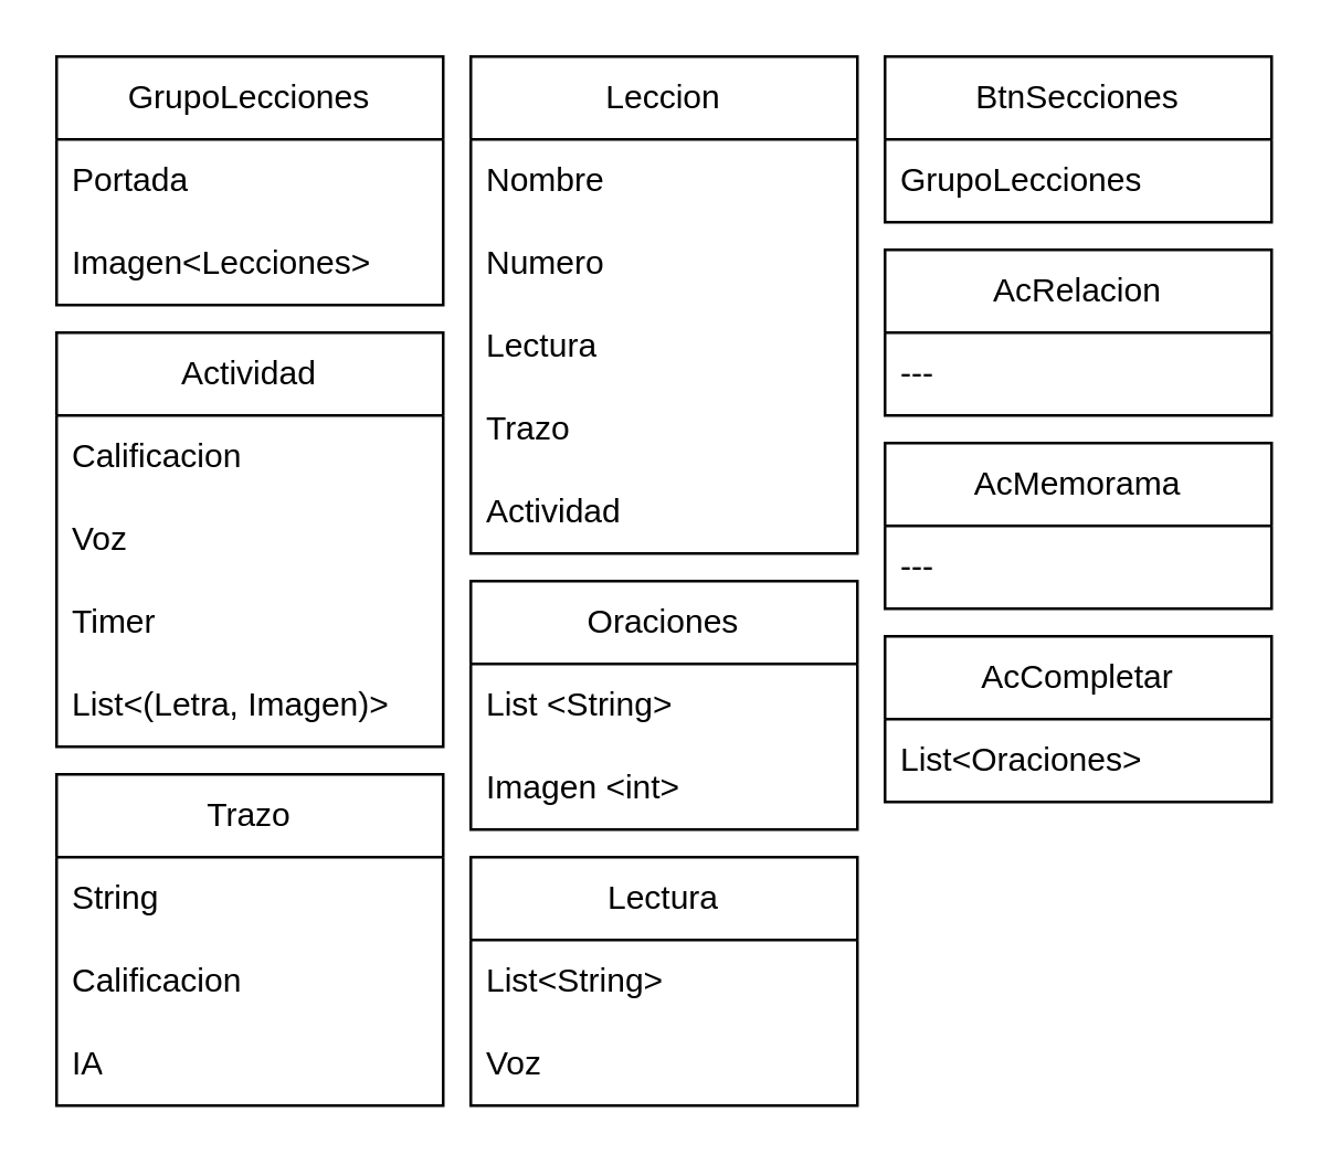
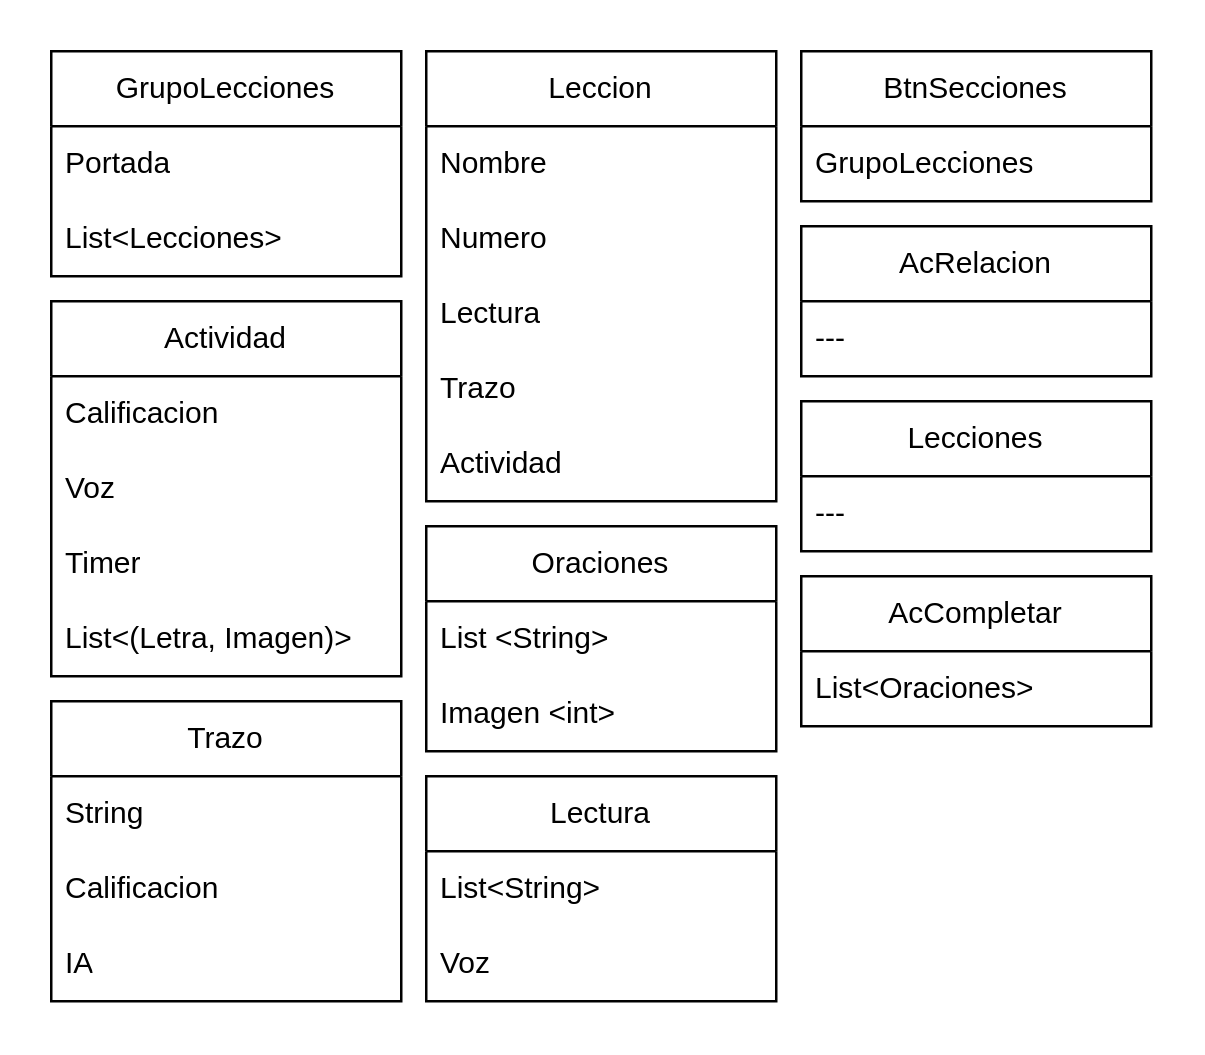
- <mxCell id="4" value="Imagen&amp;lt;Lecciones&amp;gt;" style="text;strokeColor=none;fillColor=none;align=left;verticalAlign=middle;spacingLeft=4;spacingRight=4;overflow=hidden;points=[[0,0.5],[1,0.5]];portConstraint=eastwest;rotatable=0;whiteSpace=wrap;html=1;" vertex="1" parent="2"><mxGeometry y="60" width="140" height="30" as="geometry" /></mxCell>
+ <mxCell id="4" value="List&amp;lt;Lecciones&amp;gt;" style="text;strokeColor=none;fillColor=none;align=left;verticalAlign=middle;spacingLeft=4;spacingRight=4;overflow=hidden;points=[[0,0.5],[1,0.5]];portConstraint=eastwest;rotatable=0;whiteSpace=wrap;html=1;" vertex="1" parent="2"><mxGeometry y="60" width="140" height="30" as="geometry" /></mxCell>
- <mxCell id="23" value="AcMemorama" style="swimlane;fontStyle=0;childLayout=stackLayout;horizontal=1;startSize=30;horizontalStack=0;resizeParent=1;resizeParentMax=0;resizeLast=0;collapsible=1;marginBottom=0;whiteSpace=wrap;html=1;" vertex="1" parent="1"><mxGeometry x="320" y="160" width="140" height="60" as="geometry" /></mxCell>
+ <mxCell id="23" value="Lecciones" style="swimlane;fontStyle=0;childLayout=stackLayout;horizontal=1;startSize=30;horizontalStack=0;resizeParent=1;resizeParentMax=0;resizeLast=0;collapsible=1;marginBottom=0;whiteSpace=wrap;html=1;" vertex="1" parent="1"><mxGeometry x="320" y="160" width="140" height="60" as="geometry" /></mxCell>
